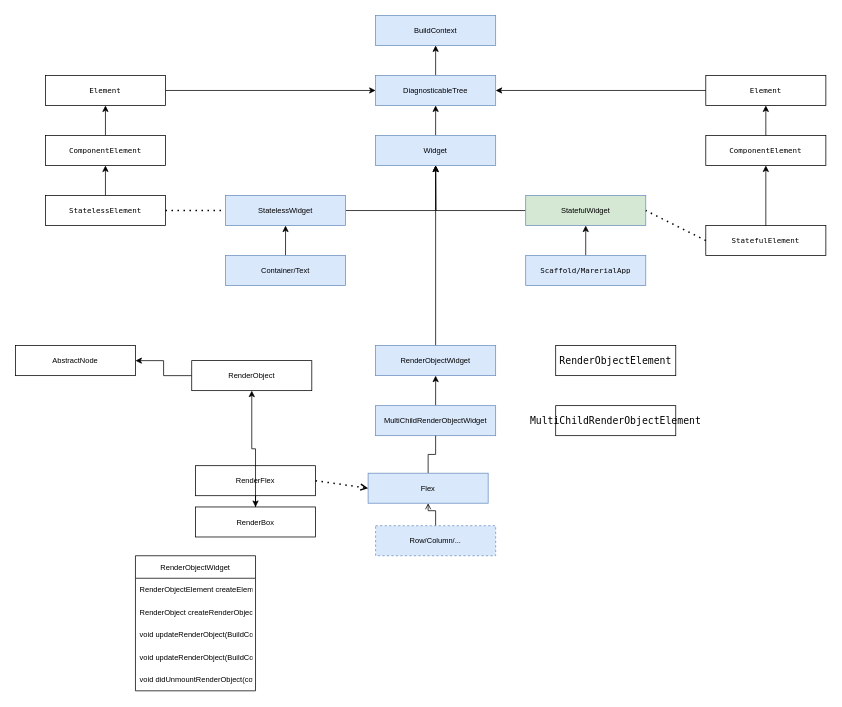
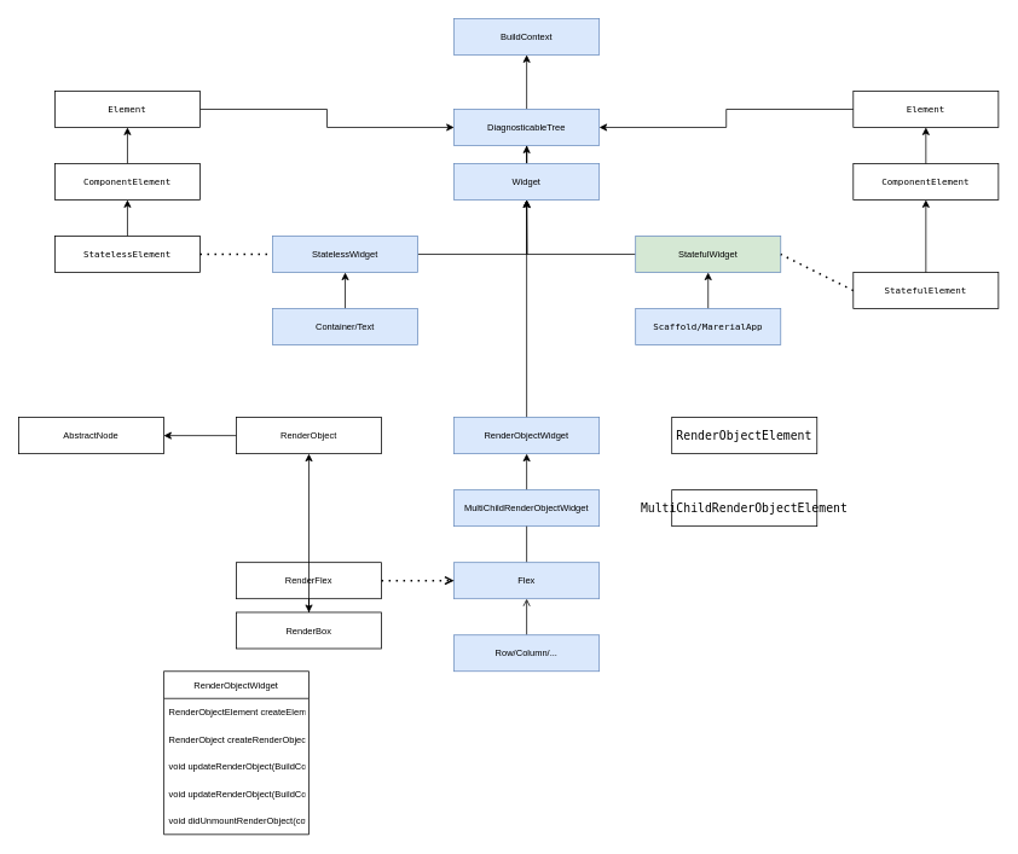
- <mxCell id="9" value="&lt;span style=&quot;font-size: 10px;&quot;&gt;DiagnosticableTree&lt;/span&gt;" style="rounded=0;whiteSpace=wrap;html=1;labelBackgroundColor=none;fontSize=10;fillColor=#dae8fc;strokeColor=#6c8ebf;" parent="1" vertex="1"><mxGeometry x="500" y="100" width="160" height="40" as="geometry" /></mxCell>
+ <mxCell id="9" value="&lt;span style=&quot;font-size: 10px;&quot;&gt;DiagnosticableTree&lt;/span&gt;" style="rounded=0;whiteSpace=wrap;html=1;labelBackgroundColor=none;fontSize=10;fillColor=#dae8fc;strokeColor=#6c8ebf;" parent="1" vertex="1"><mxGeometry x="500" y="120" width="160" height="40" as="geometry" /></mxCell>
- <mxCell id="44" value="&lt;span style=&quot;font-size: 10px&quot;&gt;RenderObject&lt;/span&gt;" style="rounded=0;whiteSpace=wrap;html=1;labelBackgroundColor=none;fontColor=#000000;fontSize=10;" parent="1" vertex="1"><mxGeometry x="255" y="480" width="160" height="40" as="geometry" /></mxCell>
+ <mxCell id="44" value="&lt;span style=&quot;font-size: 10px&quot;&gt;RenderObject&lt;/span&gt;" style="rounded=0;whiteSpace=wrap;html=1;labelBackgroundColor=none;fontColor=#000000;fontSize=10;" parent="1" vertex="1"><mxGeometry x="260" y="460" width="160" height="40" as="geometry" /></mxCell>
- <mxCell id="16" value="&lt;span style=&quot;font-size: 10px;&quot;&gt;Flex&lt;/span&gt;" style="rounded=0;whiteSpace=wrap;html=1;labelBackgroundColor=none;fontSize=10;fillColor=#dae8fc;strokeColor=#6c8ebf;" parent="1" vertex="1"><mxGeometry x="490" y="630" width="160" height="40" as="geometry" /></mxCell>
+ <mxCell id="16" value="&lt;span style=&quot;font-size: 10px;&quot;&gt;Flex&lt;/span&gt;" style="rounded=0;whiteSpace=wrap;html=1;labelBackgroundColor=none;fontSize=10;fillColor=#dae8fc;strokeColor=#6c8ebf;" parent="1" vertex="1"><mxGeometry x="500" y="620" width="160" height="40" as="geometry" /></mxCell>
- <mxCell id="18" value="&lt;span style=&quot;font-size: 10px;&quot;&gt;Row/&lt;/span&gt;&lt;span style=&quot;font-size: 10px;&quot;&gt;Column/...&lt;/span&gt;" style="rounded=0;whiteSpace=wrap;html=1;labelBackgroundColor=none;fontSize=10;fillColor=#dae8fc;strokeColor=#6c8ebf;dashed=1;" parent="1" vertex="1"><mxGeometry x="500" y="700" width="160" height="40" as="geometry" /></mxCell>
+ <mxCell id="18" value="&lt;span style=&quot;font-size: 10px;&quot;&gt;Row/&lt;/span&gt;&lt;span style=&quot;font-size: 10px;&quot;&gt;Column/...&lt;/span&gt;" style="rounded=0;whiteSpace=wrap;html=1;labelBackgroundColor=none;fontSize=10;fillColor=#dae8fc;strokeColor=#6c8ebf;" parent="1" vertex="1"><mxGeometry x="500" y="700" width="160" height="40" as="geometry" /></mxCell>
